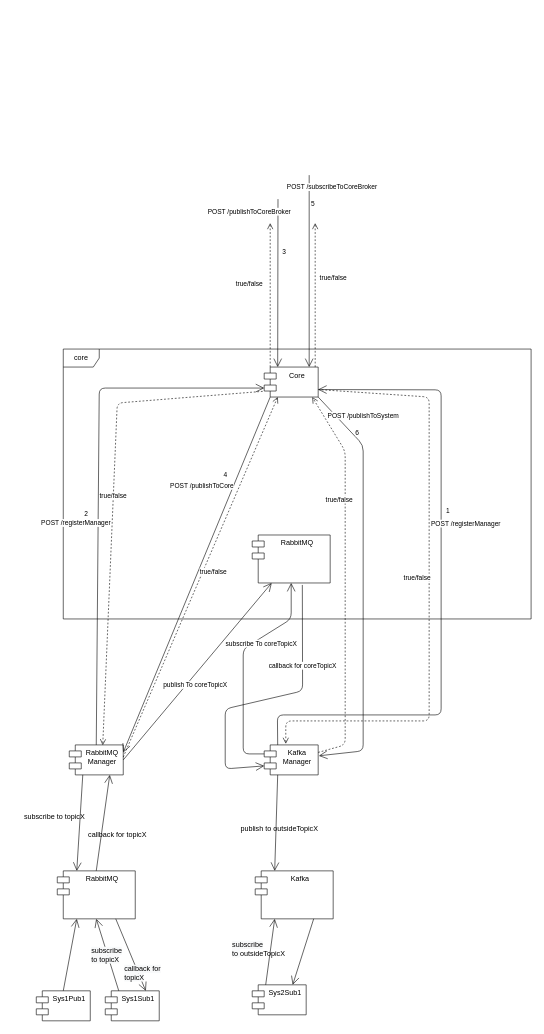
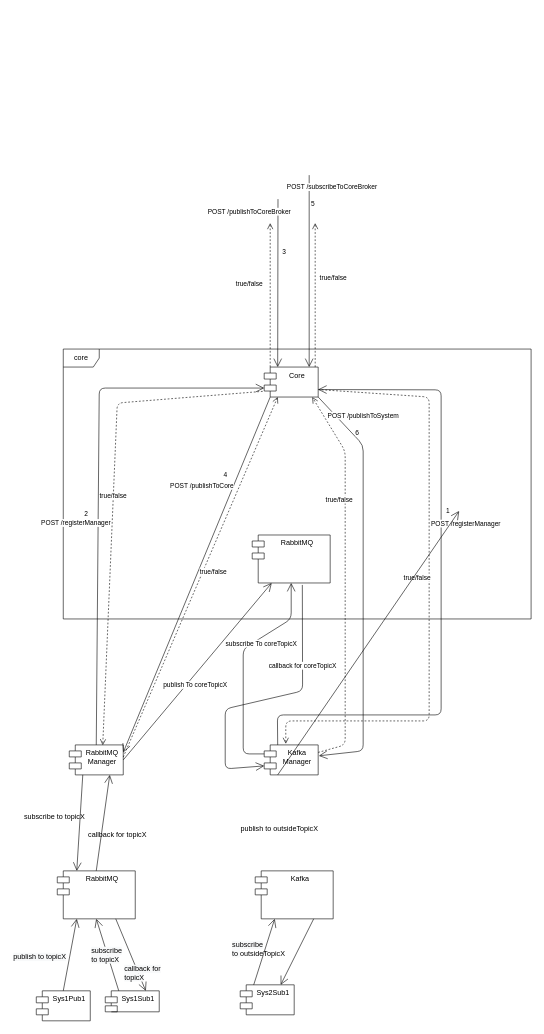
- <mxCell id="39" value="" style="endArrow=open;endFill=1;endSize=12;html=1;entryX=0.25;entryY=0;entryDx=0;entryDy=0;exitX=0.25;exitY=1;exitDx=0;exitDy=0;" parent="1" source="4" target="7" edge="1"><mxGeometry width="160" relative="1" as="geometry"><mxPoint x="335" y="1281" as="sourcePoint" /><mxPoint x="495" y="1281" as="targetPoint" /></mxGeometry></mxCell>
+ <mxCell id="39" value="" style="endArrow=open;endFill=1;endSize=12;html=1;exitX=0.25;exitY=1;exitDx=0;exitDy=0;" parent="1" source="4" target="53" edge="1"><mxGeometry width="160" relative="1" as="geometry"><mxPoint x="335" y="1281" as="sourcePoint" /><mxPoint x="495" y="1281" as="targetPoint" /></mxGeometry></mxCell>
+ <mxCell id="43" value="&lt;span style=&quot;color: rgb(0 , 0 , 0) ; font-family: &amp;#34;helvetica&amp;#34; ; font-size: 12px ; font-style: normal ; font-weight: 400 ; letter-spacing: normal ; text-align: center ; text-indent: 0px ; text-transform: none ; word-spacing: 0px ; background-color: rgb(248 , 249 , 250) ; display: inline ; float: none&quot;&gt;publish to topicX&lt;/span&gt;" style="text;whiteSpace=wrap;html=1;" parent="1" vertex="1"><mxGeometry x="20" y="1581" width="95" height="30" as="geometry" /></mxCell>
- <mxCell id="49" value="Sys2Sub1" style="shape=module;align=left;spacingLeft=20;align=center;verticalAlign=top;" parent="1" vertex="1"><mxGeometry x="420" y="1641" width="90" height="50" as="geometry" /></mxCell>
+ <mxCell id="49" value="Sys2Sub1" style="shape=module;align=left;spacingLeft=20;align=center;verticalAlign=top;" parent="1" vertex="1"><mxGeometry x="400" y="1641" width="90" height="50" as="geometry" /></mxCell>
- <mxCell id="44" value="Sys1Sub1" style="shape=module;align=left;spacingLeft=20;align=center;verticalAlign=top;" parent="1" vertex="1"><mxGeometry x="175" y="1651" width="90" height="50" as="geometry" /></mxCell>
+ <mxCell id="44" value="Sys1Sub1" style="shape=module;align=left;spacingLeft=20;align=center;verticalAlign=top;" parent="1" vertex="1"><mxGeometry x="175" y="1651" width="90" height="35" as="geometry" /></mxCell>
